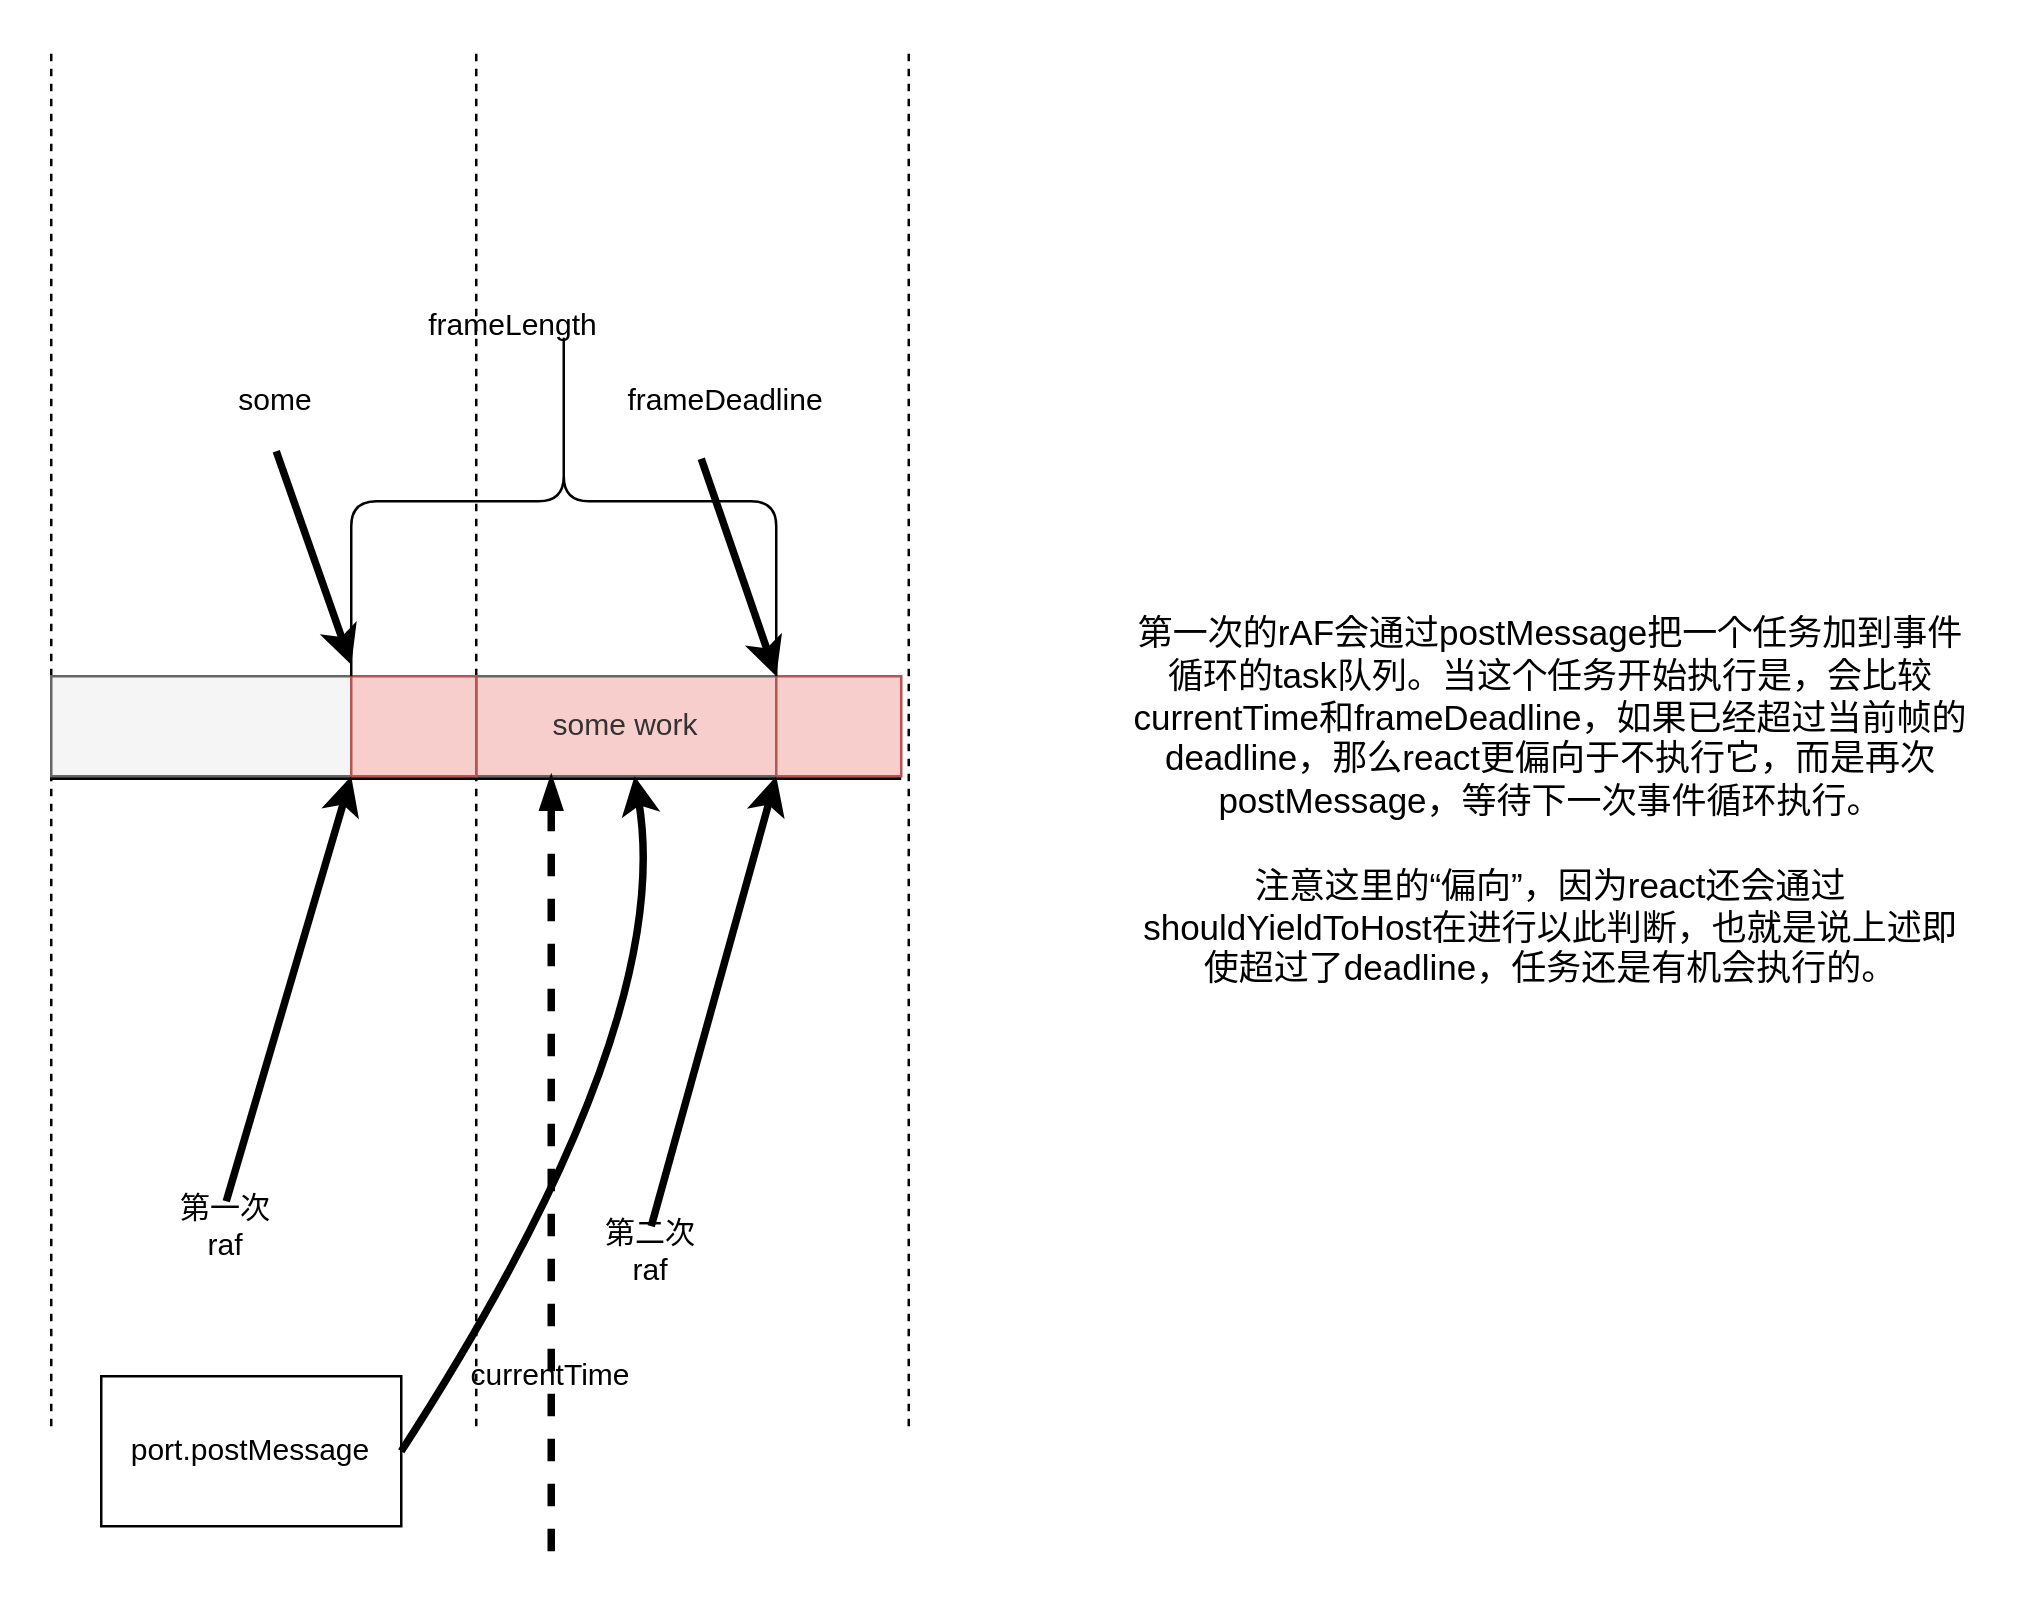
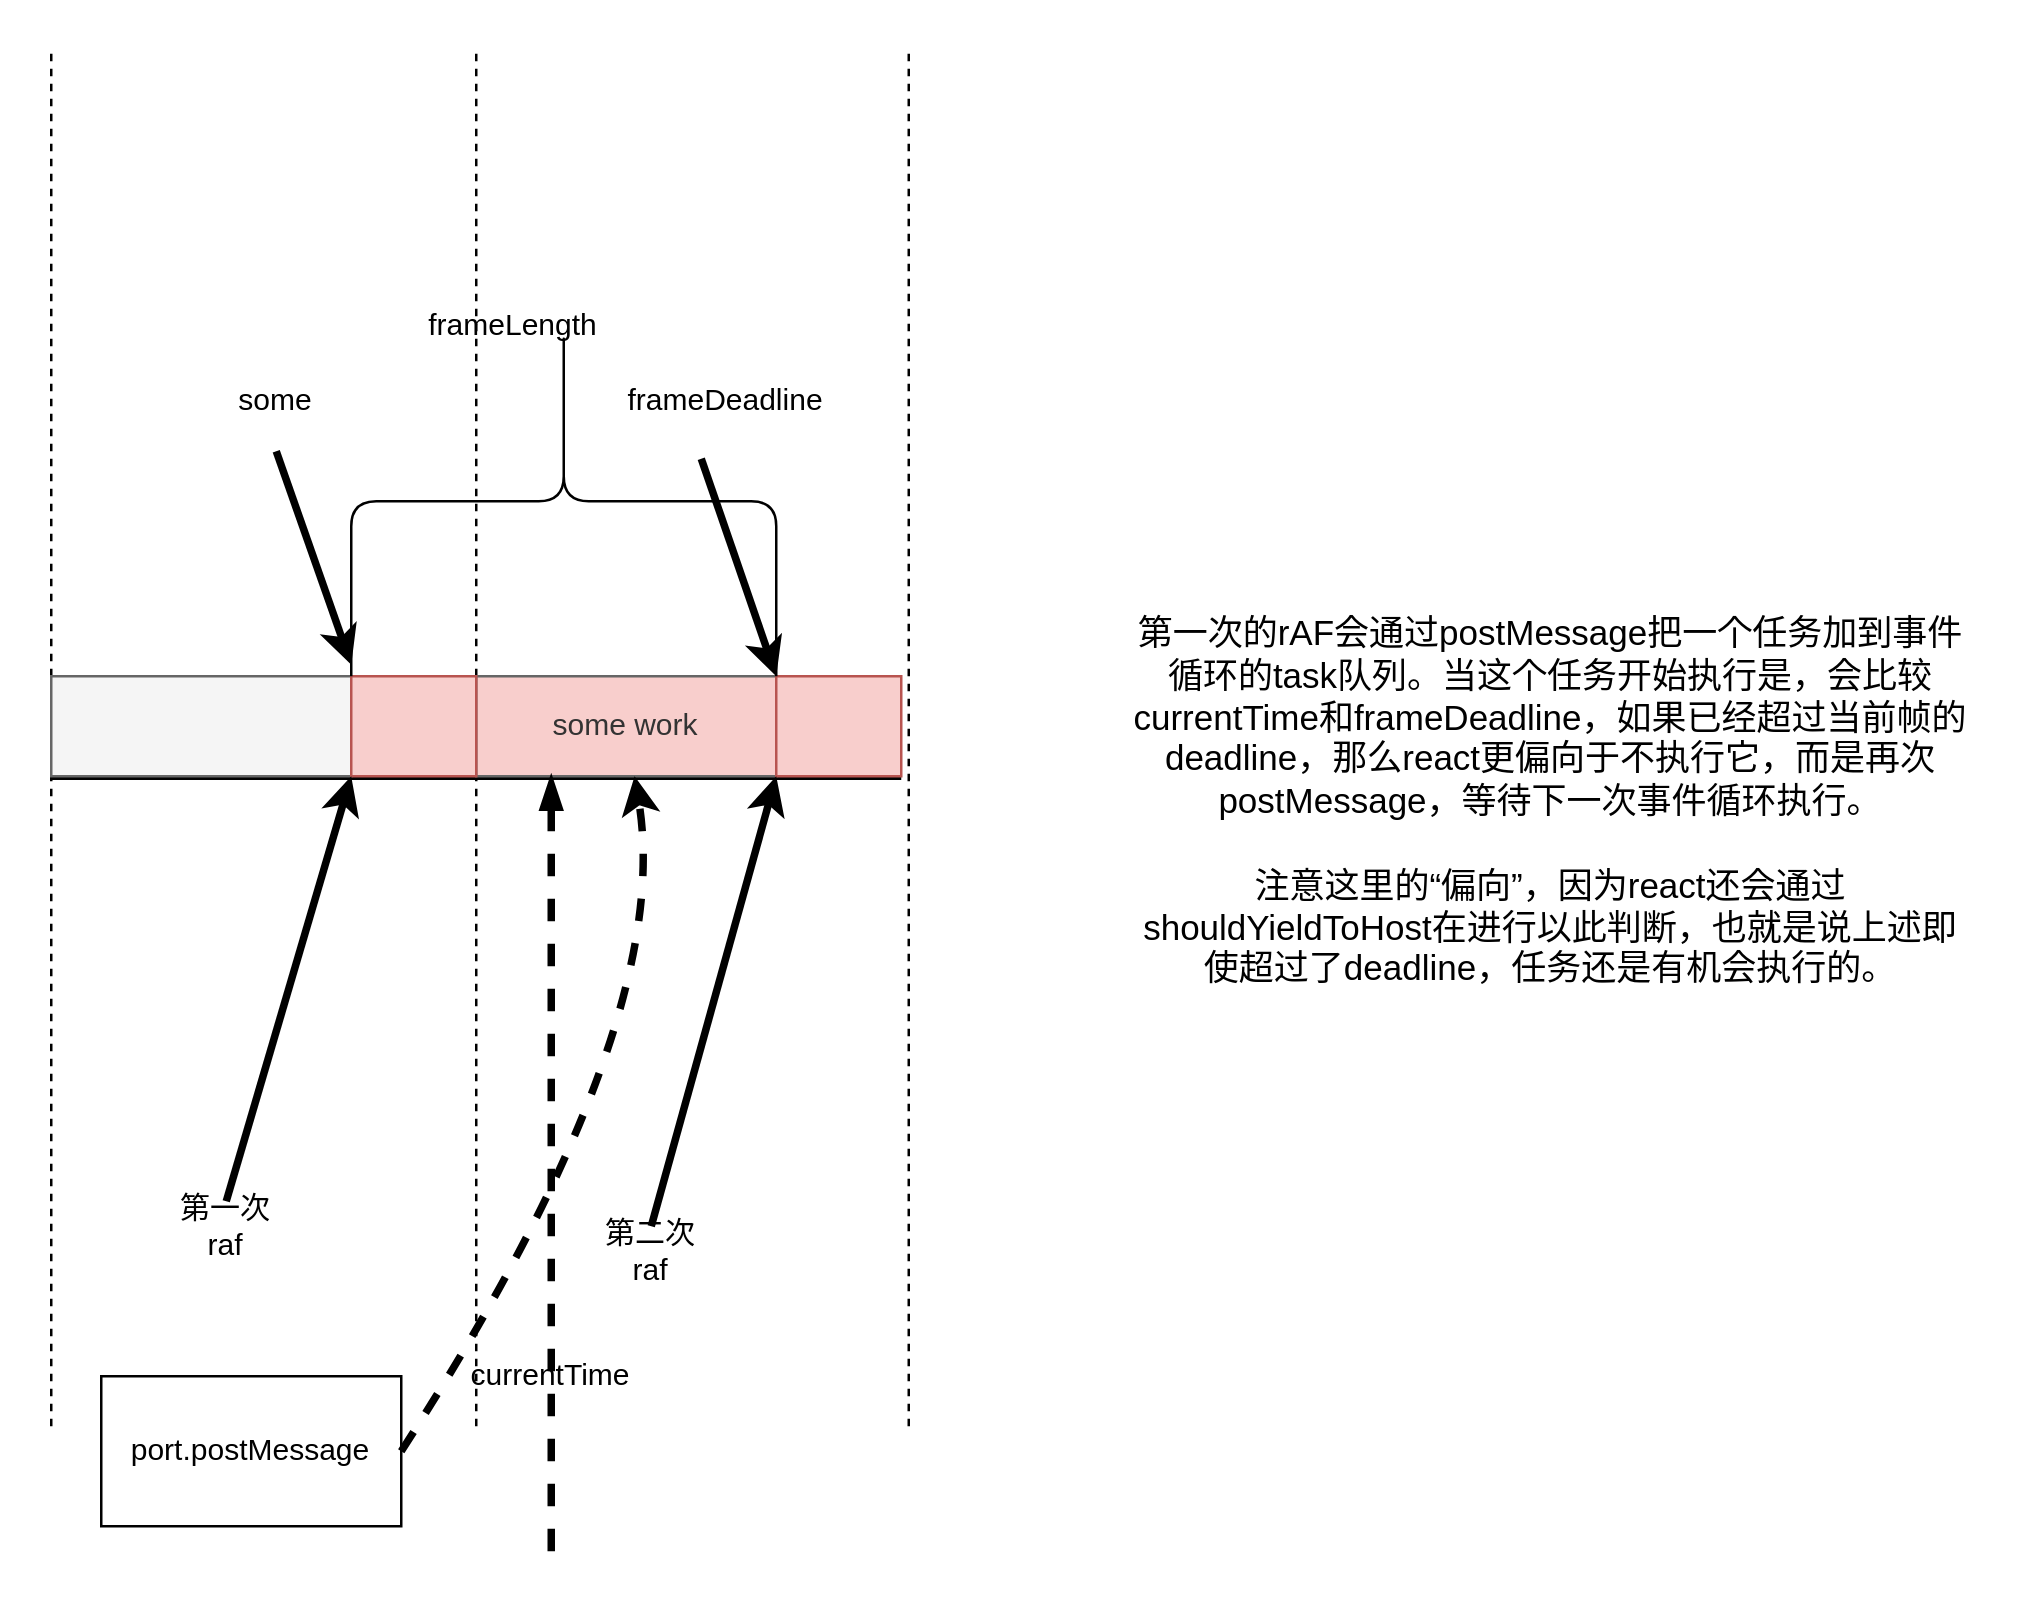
- <mxCell id="18" value="" style="curved=1;endArrow=classic;html=1;strokeWidth=3;exitX=1;exitY=0.5;exitDx=0;exitDy=0;" edge="1" parent="1" source="17" target="7"><mxGeometry width="50" height="50" relative="1" as="geometry"><mxPoint x="300" y="570" as="sourcePoint" /><mxPoint x="350" y="520" as="targetPoint" /><Array as="points"><mxPoint x="270" y="410" /></Array></mxGeometry></mxCell>
+ <mxCell id="18" value="" style="curved=1;endArrow=classic;html=1;strokeWidth=3;exitX=1;exitY=0.5;exitDx=0;exitDy=0;dashed=1;" edge="1" parent="1" source="17" target="7"><mxGeometry width="50" height="50" relative="1" as="geometry"><mxPoint x="300" y="570" as="sourcePoint" /><mxPoint x="350" y="520" as="targetPoint" /><Array as="points"><mxPoint x="270" y="410" /></Array></mxGeometry></mxCell>
